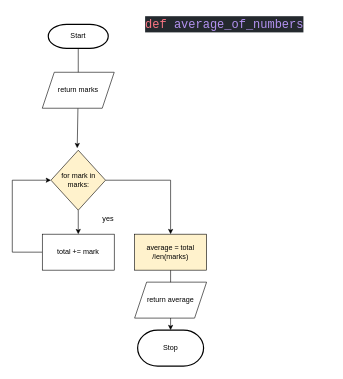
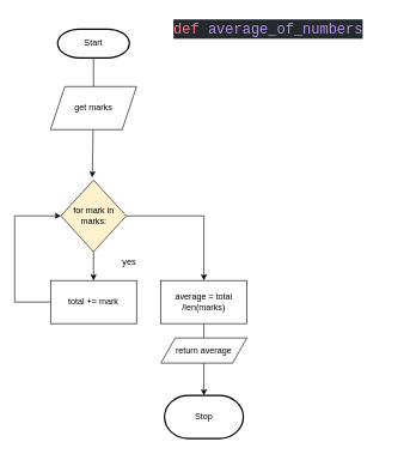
- <mxCell id="5" value="return marks" style="shape=parallelogram;perimeter=parallelogramPerimeter;whiteSpace=wrap;html=1;fixedSize=1;" parent="1" vertex="1"><mxGeometry x="70" y="120" width="120" height="60" as="geometry" /></mxCell>
+ <mxCell id="5" value="get marks" style="shape=parallelogram;perimeter=parallelogramPerimeter;whiteSpace=wrap;html=1;fixedSize=1;" parent="1" vertex="1"><mxGeometry x="70" y="120" width="120" height="60" as="geometry" /></mxCell>
- <mxCell id="15" value="average = total /len(marks)" style="rounded=0;whiteSpace=wrap;html=1;fillColor=#fff2cc;" vertex="1" parent="1"><mxGeometry x="224" y="390" width="120" height="60" as="geometry" /></mxCell>
+ <mxCell id="15" value="average = total /len(marks)" style="rounded=0;whiteSpace=wrap;html=1;" vertex="1" parent="1"><mxGeometry x="224" y="390" width="120" height="60" as="geometry" /></mxCell>
- <mxCell id="16" value="return average" style="shape=parallelogram;perimeter=parallelogramPerimeter;whiteSpace=wrap;html=1;fixedSize=1;" vertex="1" parent="1"><mxGeometry x="224" y="470" width="120" height="60" as="geometry" /></mxCell>
+ <mxCell id="16" value="return average" style="shape=parallelogram;perimeter=parallelogramPerimeter;whiteSpace=wrap;html=1;fixedSize=1;" vertex="1" parent="1"><mxGeometry x="224" y="470" width="120" height="35" as="geometry" /></mxCell>
